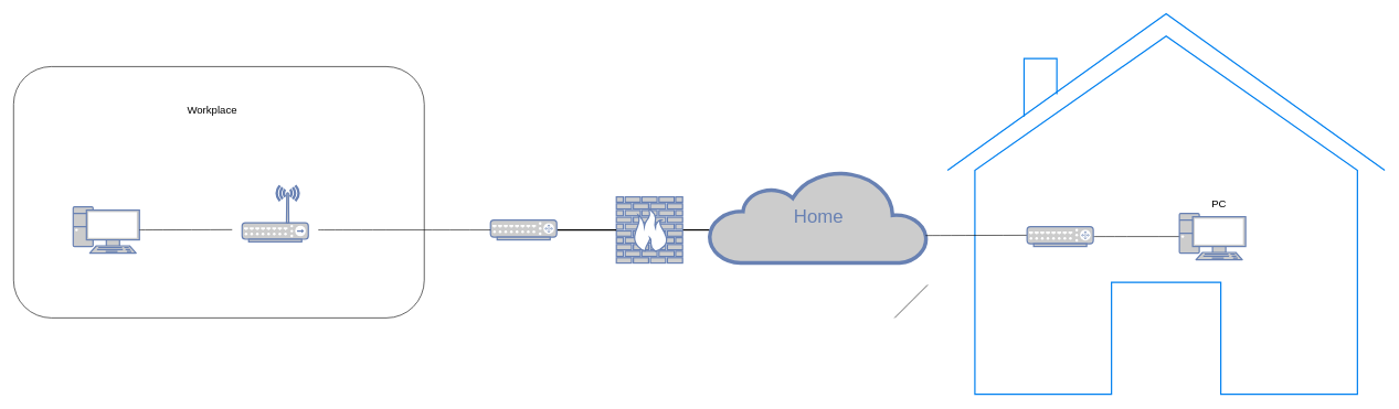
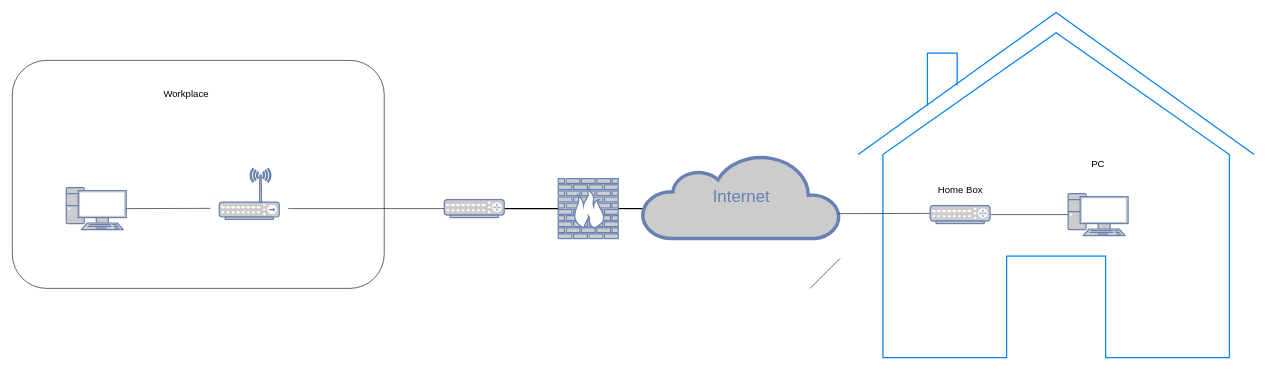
- <mxCell id="20" value="Workplace" style="text;html=1;align=center;verticalAlign=middle;whiteSpace=wrap;rounded=0;fontSize=16;" vertex="1" parent="1"><mxGeometry x="275" y="150" width="90" height="30" as="geometry" /></mxCell>
+ <mxCell id="20" value="Workplace" style="text;html=1;align=center;verticalAlign=middle;whiteSpace=wrap;rounded=0;fontSize=16;" vertex="1" parent="1"><mxGeometry x="265" y="140" width="90" height="30" as="geometry" /></mxCell>
- <mxCell id="18" value="PC" style="text;html=1;align=center;verticalAlign=middle;whiteSpace=wrap;rounded=0;fontSize=16;" vertex="1" parent="1"><mxGeometry x="1810" y="292" width="60" height="30" as="geometry" /></mxCell>
+ <mxCell id="18" value="PC" style="text;html=1;align=center;verticalAlign=middle;whiteSpace=wrap;rounded=0;fontSize=16;" vertex="1" parent="1"><mxGeometry x="1800" y="257" width="60" height="30" as="geometry" /></mxCell>
+ <mxCell id="15" value="Home Box" style="text;html=1;align=center;verticalAlign=middle;resizable=0;points=[];autosize=1;strokeColor=none;fillColor=none;fontSize=16;" vertex="1" parent="1"><mxGeometry x="1550" y="300" width="100" height="30" as="geometry" /></mxCell>
- <mxCell id="10" value="Home" style="html=1;fillColor=#CCCCCC;strokeColor=#6881B3;gradientColor=none;gradientDirection=north;strokeWidth=2;shape=mxgraph.networks.cloud;fontColor=#6881B3;rounded=0;shadow=0;comic=0;align=center;fontSize=28;" parent="1" vertex="1"><mxGeometry x="1070" y="257" width="330" height="140" as="geometry" /></mxCell>
+ <mxCell id="10" value="Internet" style="html=1;fillColor=#CCCCCC;strokeColor=#6881B3;gradientColor=none;gradientDirection=north;strokeWidth=2;shape=mxgraph.networks.cloud;fontColor=#6881B3;rounded=0;shadow=0;comic=0;align=center;fontSize=28;" parent="1" vertex="1"><mxGeometry x="1070" y="257" width="330" height="140" as="geometry" /></mxCell>
